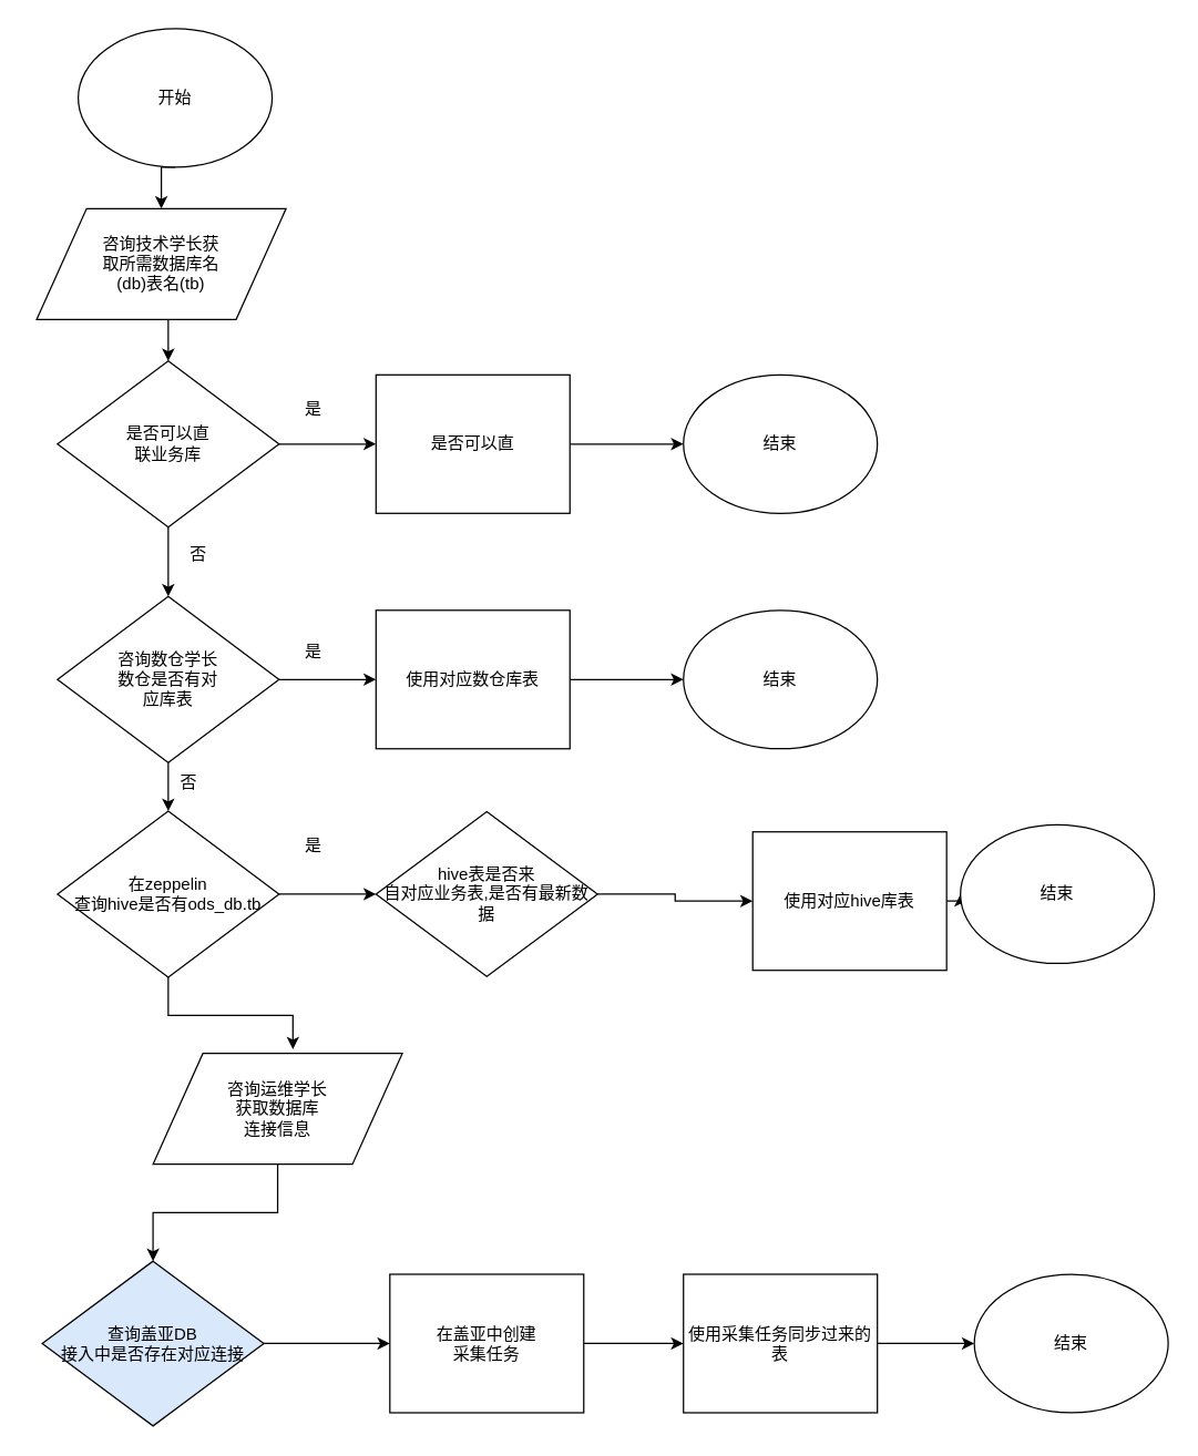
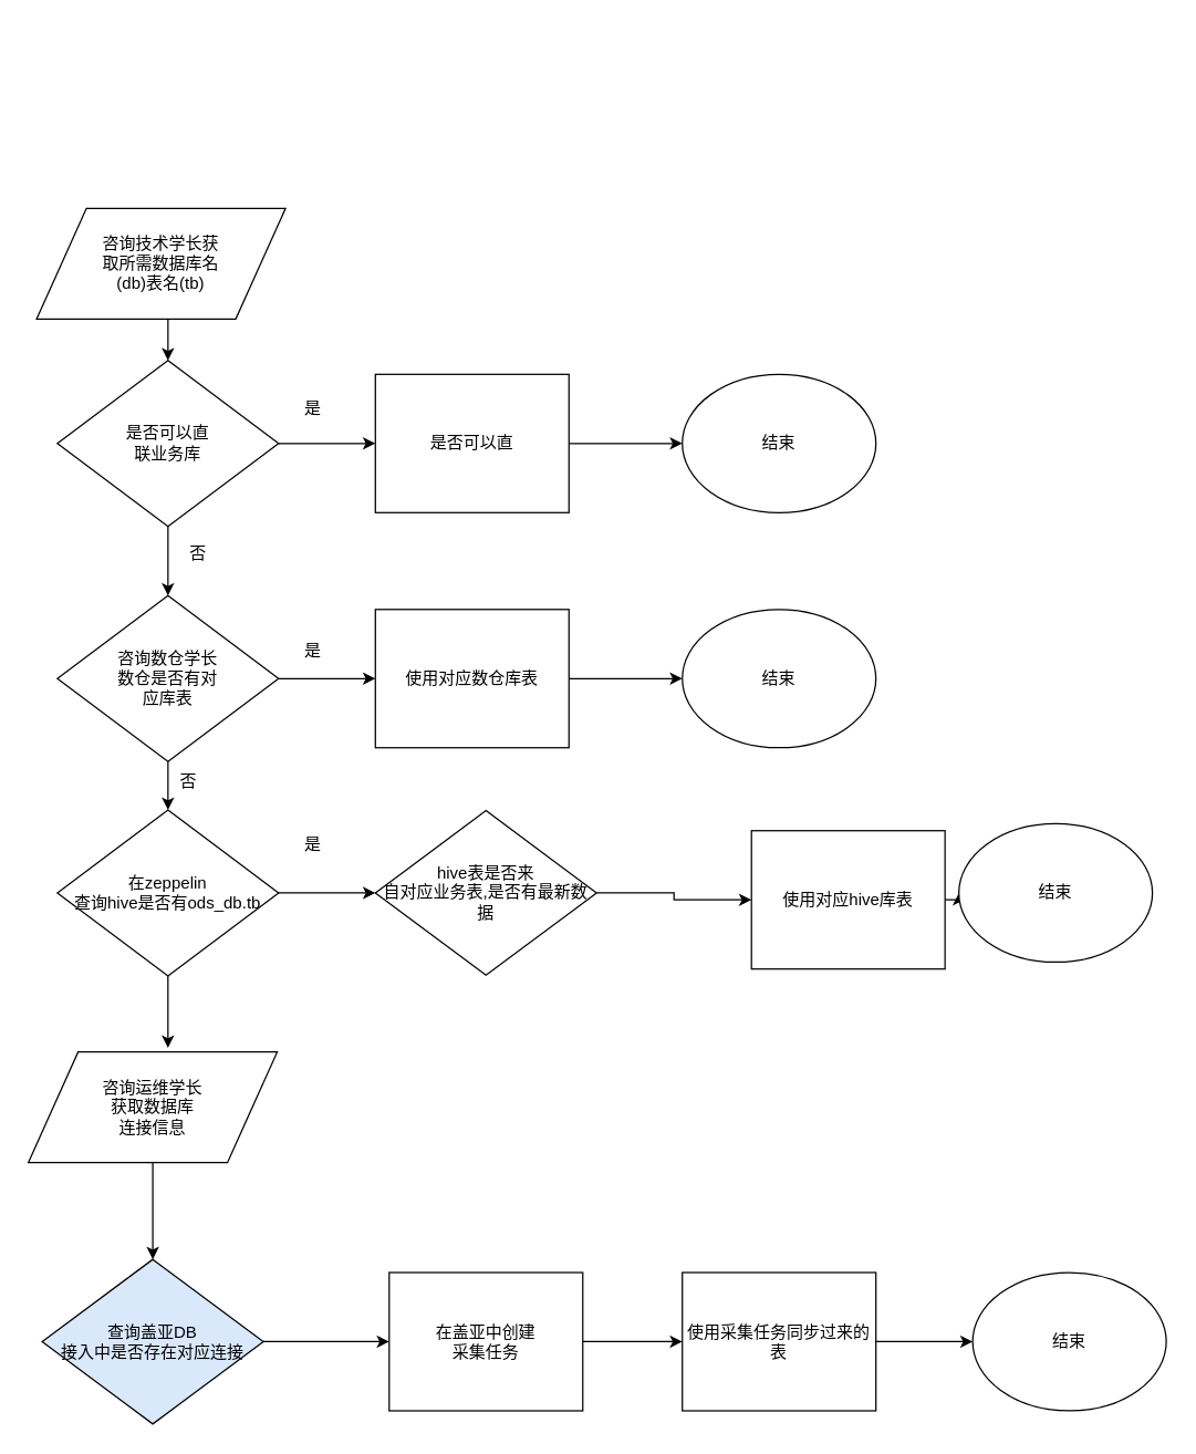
- <mxCell id="3" value="开始" style="ellipse;whiteSpace=wrap;html=1;" vertex="1" parent="1"><mxGeometry x="56" y="20" width="140" height="100" as="geometry" /></mxCell>
- <mxCell id="2" style="edgeStyle=orthogonalEdgeStyle;rounded=0;orthogonalLoop=1;jettySize=auto;html=1;exitX=0.5;exitY=1;exitDx=0;exitDy=0;entryX=0.5;entryY=0;entryDx=0;entryDy=0;" edge="1" parent="1" source="3" target="24"><mxGeometry relative="1" as="geometry" /></mxCell>
- <mxCell id="32" value="&lt;span&gt;咨询运维学长&lt;br&gt;获取数据库&lt;br&gt;连接信息&lt;/span&gt;" style="shape=parallelogram;perimeter=parallelogramPerimeter;whiteSpace=wrap;html=1;" vertex="1" parent="1"><mxGeometry x="110" y="760" width="180" height="80" as="geometry" /></mxCell>
+ <mxCell id="32" value="&lt;span&gt;咨询运维学长&lt;br&gt;获取数据库&lt;br&gt;连接信息&lt;/span&gt;" style="shape=parallelogram;perimeter=parallelogramPerimeter;whiteSpace=wrap;html=1;" vertex="1" parent="1"><mxGeometry x="20" y="760" width="180" height="80" as="geometry" /></mxCell>
